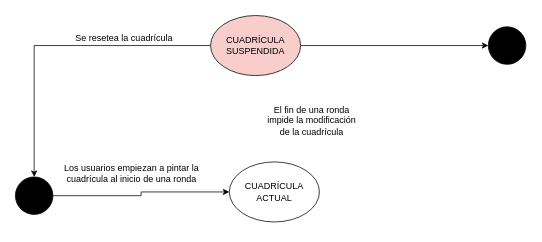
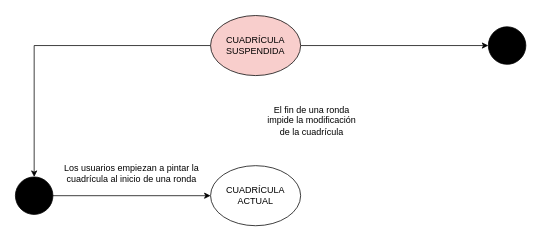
- <mxCell id="6" value="Se resetea la cuadrícula" style="text;html=1;strokeColor=none;fillColor=none;align=center;verticalAlign=middle;whiteSpace=wrap;rounded=0;" parent="1" vertex="1"><mxGeometry x="50" y="40" width="230" height="20" as="geometry" /></mxCell>
- <mxCell id="2" value="CUADRÍCULA ACTUAL" style="ellipse;whiteSpace=wrap;html=1;fillColor=#FFFFFF;" parent="1" vertex="1"><mxGeometry x="305" y="215" width="120" height="80" as="geometry" /></mxCell>
+ <mxCell id="2" value="CUADRÍCULA ACTUAL" style="ellipse;whiteSpace=wrap;html=1;fillColor=#FFFFFF;" parent="1" vertex="1"><mxGeometry x="280" y="220" width="120" height="80" as="geometry" /></mxCell>
